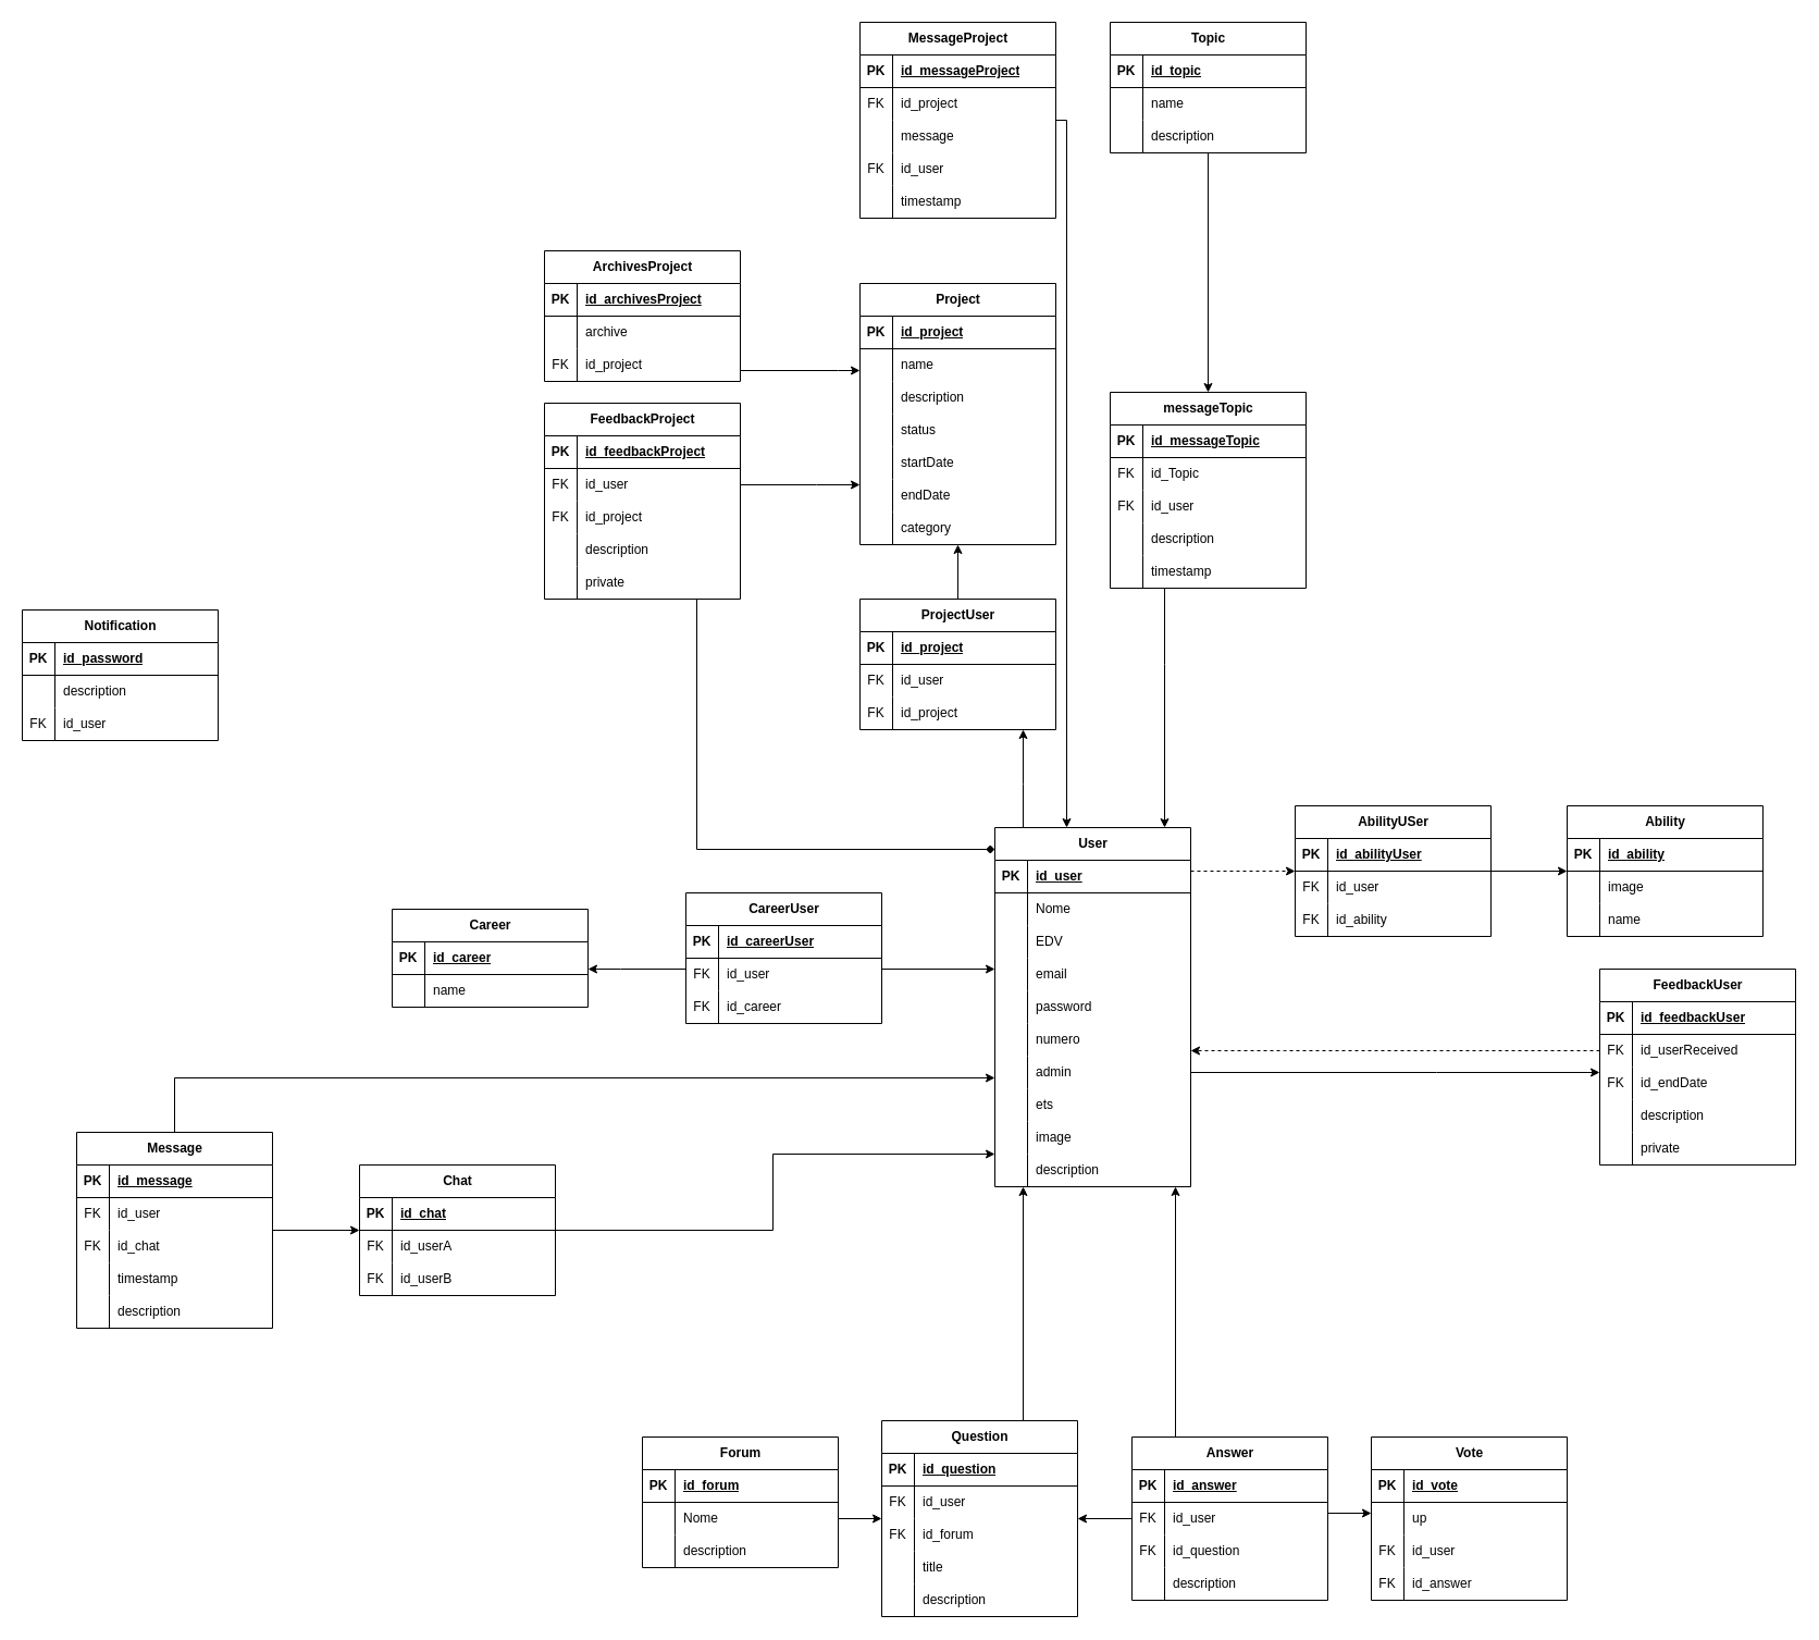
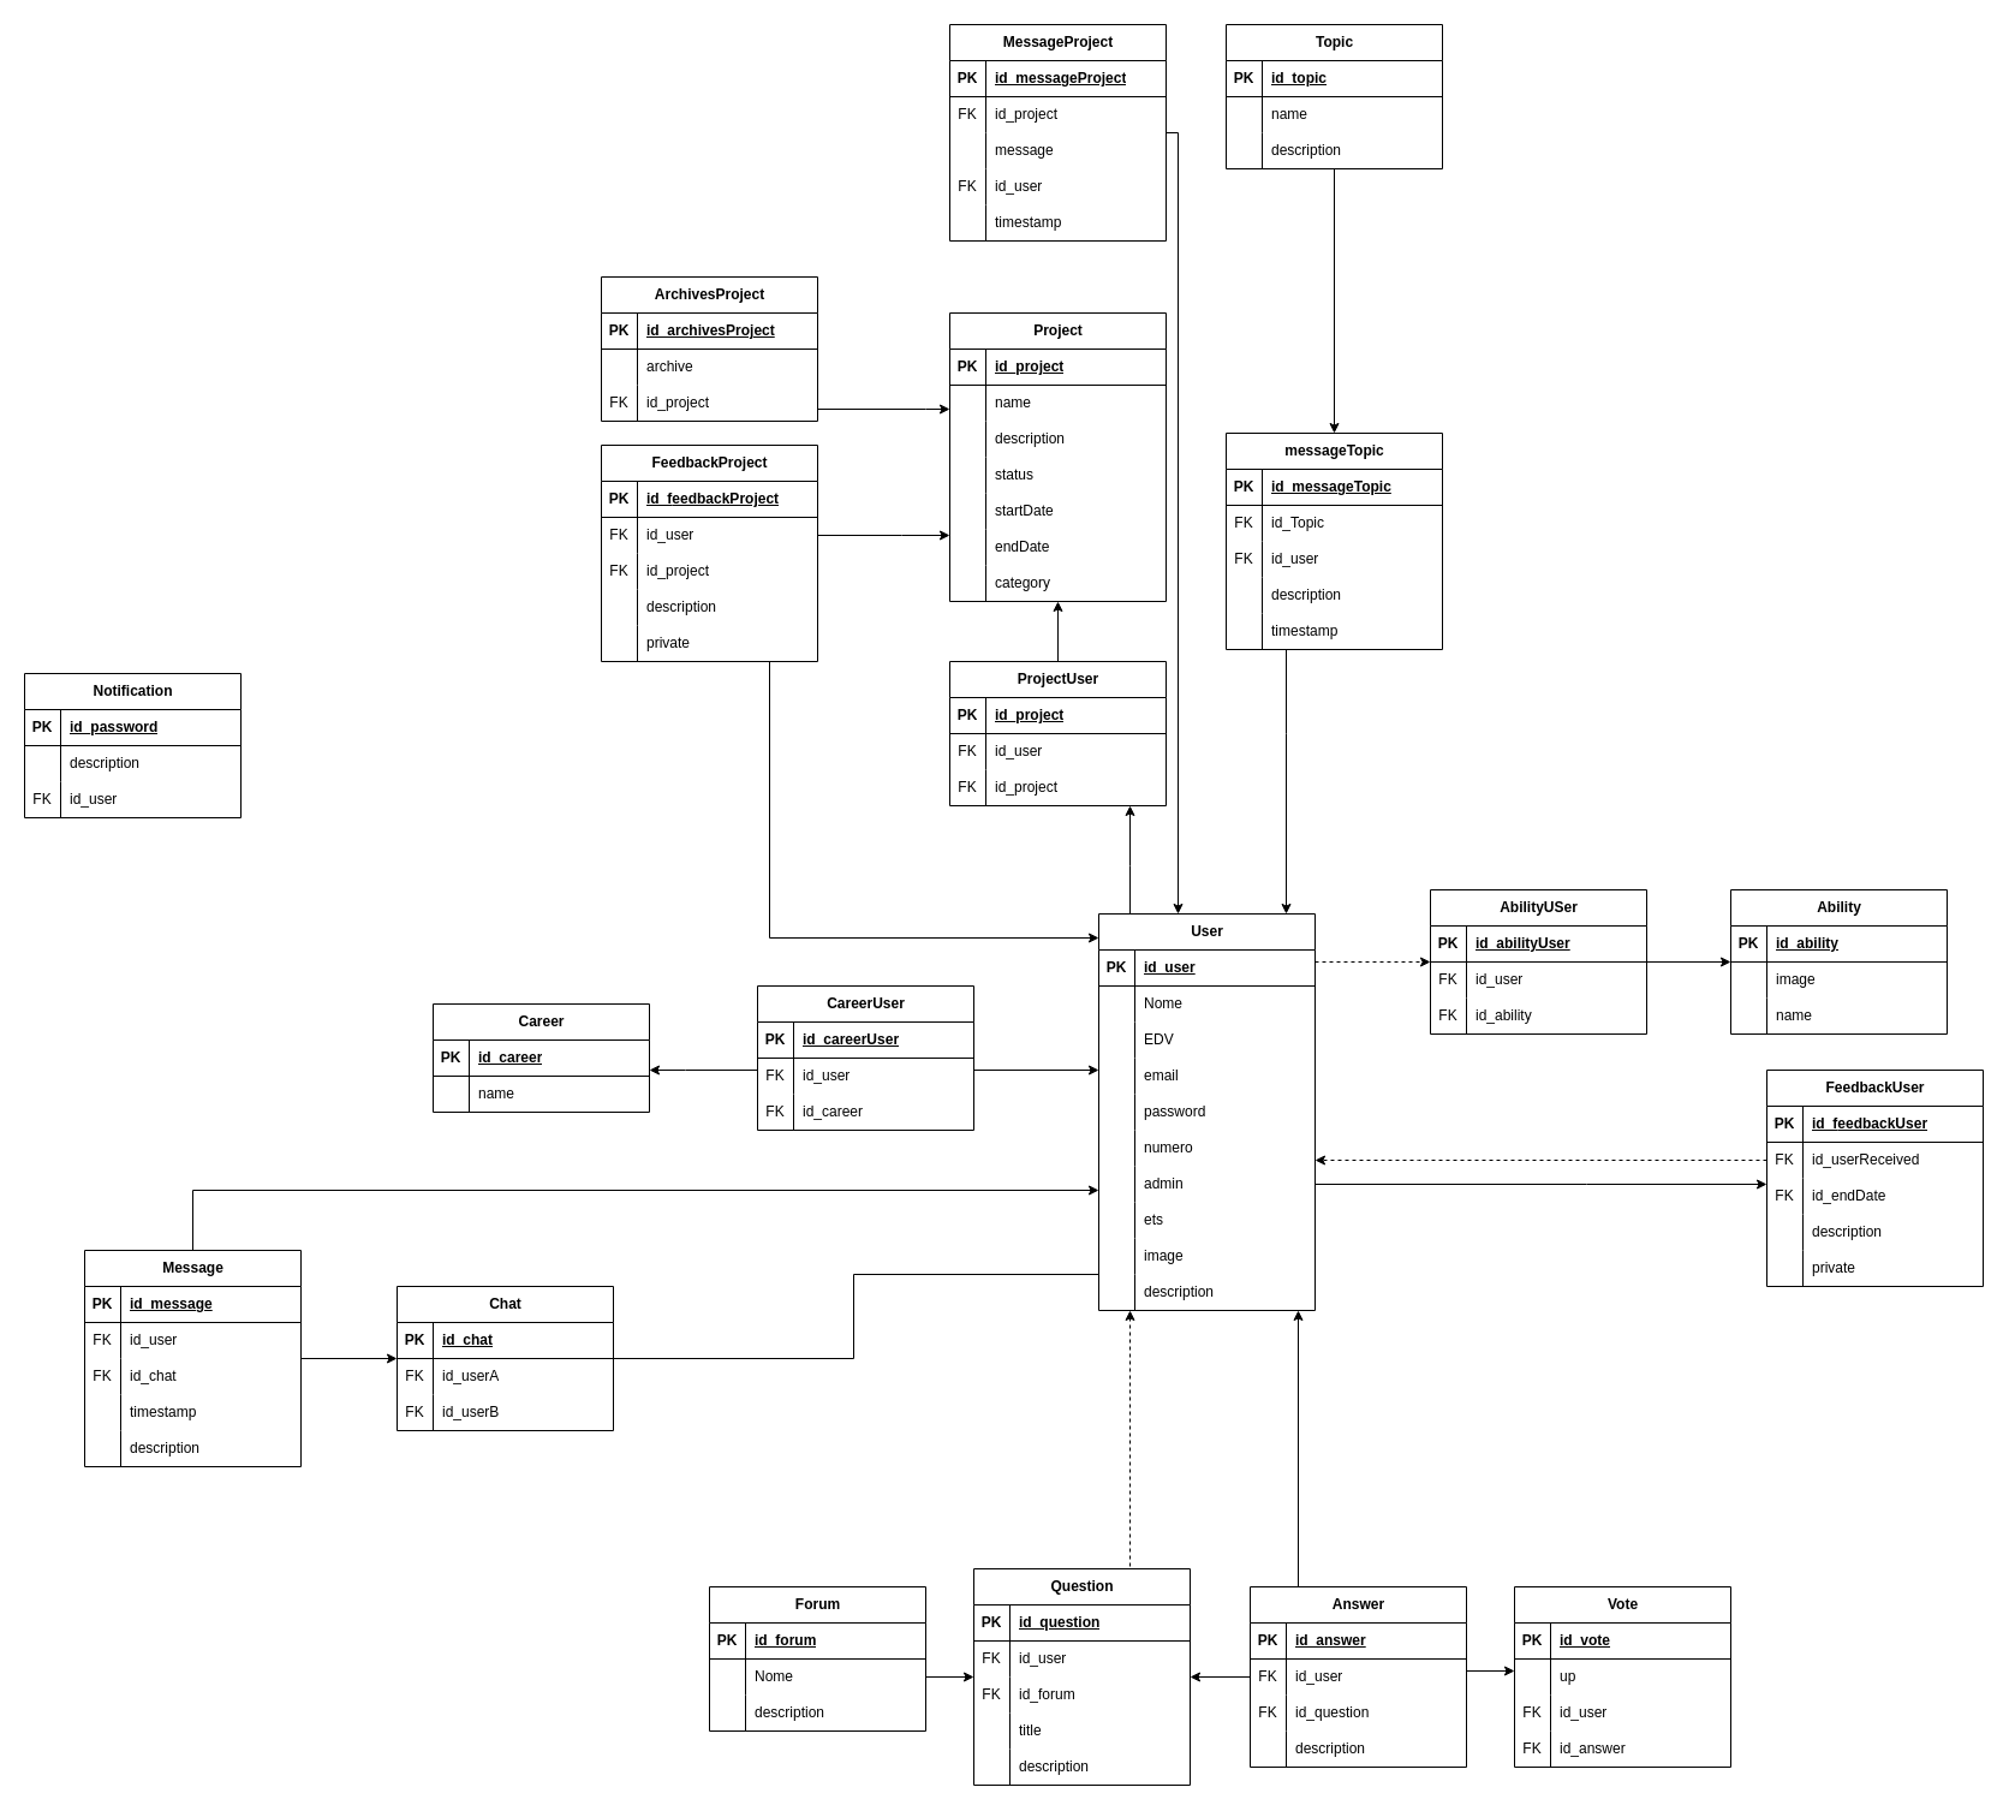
- <mxCell id="220" style="edgeStyle=orthogonalEdgeStyle;rounded=0;orthogonalLoop=1;jettySize=auto;html=1;endArrow=diamond;" edge="1" parent="1" source="221" target="3"><mxGeometry relative="1" as="geometry"><Array as="points"><mxPoint x="640" y="780" /></Array></mxGeometry></mxCell>
+ <mxCell id="220" style="edgeStyle=orthogonalEdgeStyle;rounded=0;orthogonalLoop=1;jettySize=auto;html=1;" edge="1" parent="1" source="221" target="3"><mxGeometry relative="1" as="geometry"><Array as="points"><mxPoint x="640" y="780" /></Array></mxGeometry></mxCell>
- <mxCell id="256" style="edgeStyle=orthogonalEdgeStyle;rounded=0;orthogonalLoop=1;jettySize=auto;html=1;" edge="1" parent="1" source="257" target="3"><mxGeometry relative="1" as="geometry"><Array as="points"><mxPoint x="710" y="1130" /><mxPoint x="710" y="1060" /></Array></mxGeometry></mxCell>
+ <mxCell id="256" style="edgeStyle=orthogonalEdgeStyle;rounded=0;orthogonalLoop=1;jettySize=auto;html=1;endArrow=none;" edge="1" parent="1" source="257" target="3"><mxGeometry relative="1" as="geometry"><Array as="points"><mxPoint x="710" y="1130" /><mxPoint x="710" y="1060" /></Array></mxGeometry></mxCell>
- <mxCell id="85" style="edgeStyle=orthogonalEdgeStyle;rounded=0;orthogonalLoop=1;jettySize=auto;html=1;exitX=0.5;exitY=0;exitDx=0;exitDy=0;" edge="1" parent="1" source="86" target="3"><mxGeometry relative="1" as="geometry"><Array as="points"><mxPoint x="940" y="1305" /></Array></mxGeometry></mxCell>
+ <mxCell id="85" style="edgeStyle=orthogonalEdgeStyle;rounded=0;orthogonalLoop=1;jettySize=auto;html=1;exitX=0.5;exitY=0;exitDx=0;exitDy=0;dashed=1;" edge="1" parent="1" source="86" target="3"><mxGeometry relative="1" as="geometry"><Array as="points"><mxPoint x="940" y="1305" /></Array></mxGeometry></mxCell>
